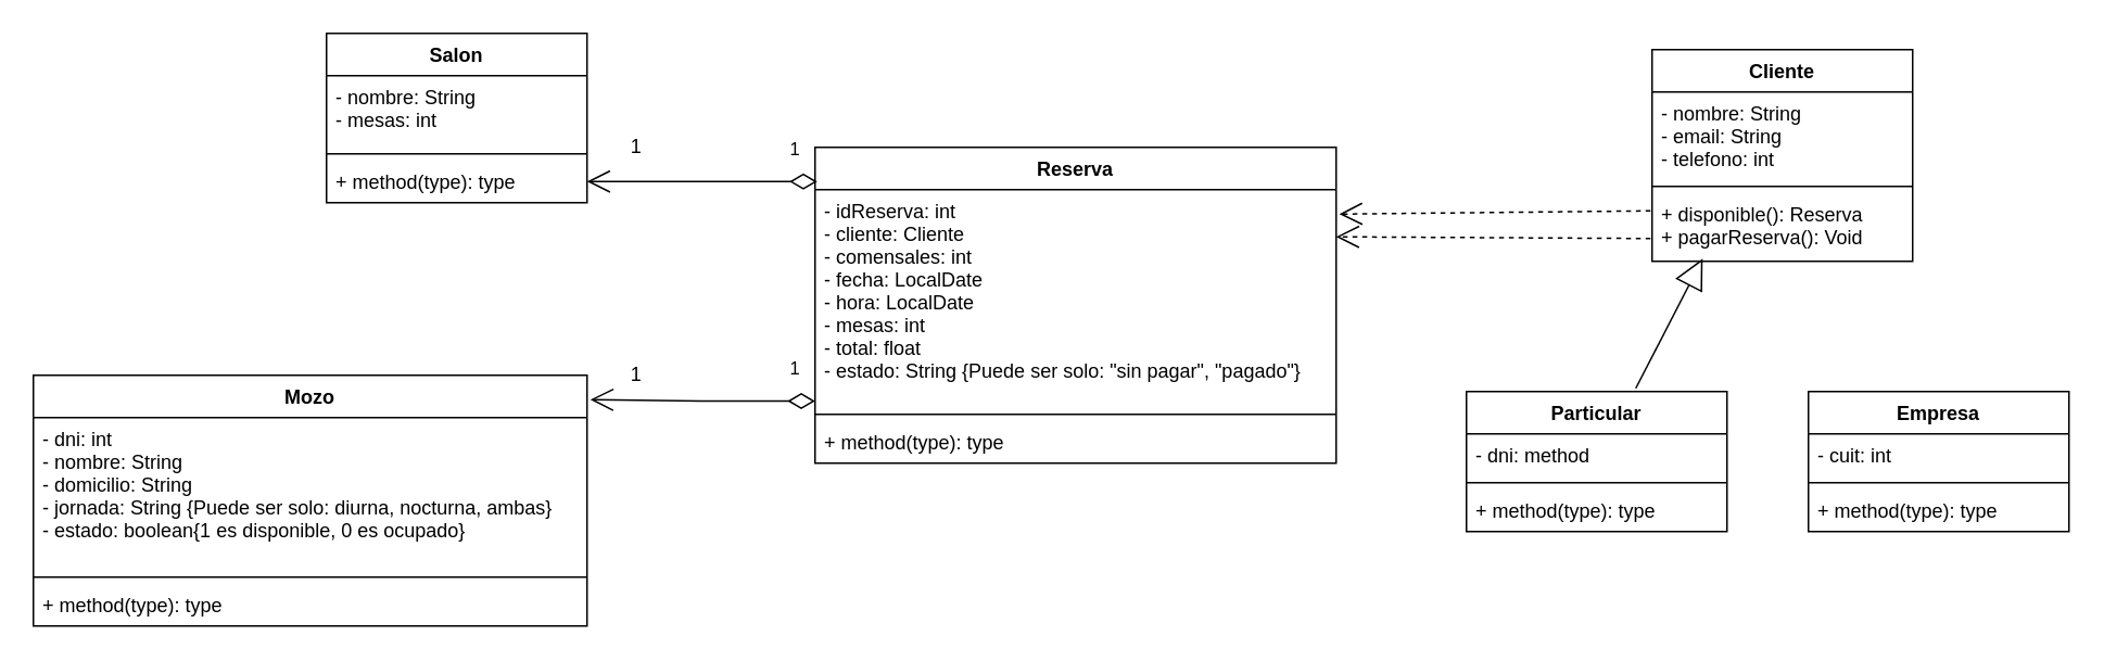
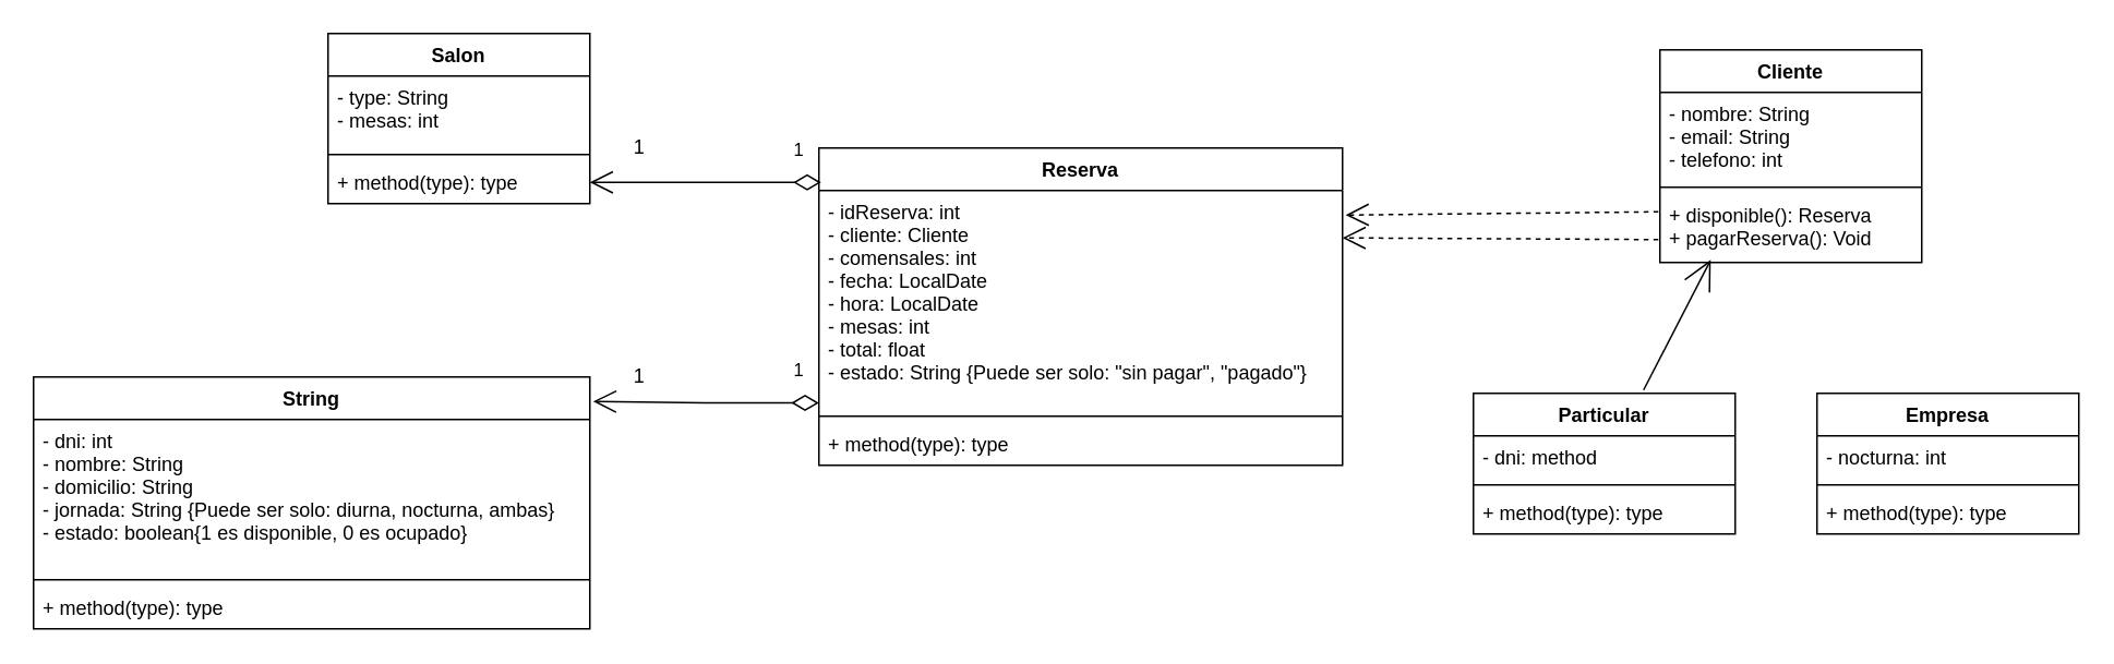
- <mxCell id="24" value="- nombre: String&#10;- mesas: int &#10;" style="text;strokeColor=none;fillColor=none;align=left;verticalAlign=top;spacingLeft=4;spacingRight=4;overflow=hidden;rotatable=0;points=[[0,0.5],[1,0.5]];portConstraint=eastwest;" vertex="1" parent="23"><mxGeometry y="26" width="160" height="44" as="geometry" /></mxCell>
+ <mxCell id="24" value="- type: String&#10;- mesas: int &#10;" style="text;strokeColor=none;fillColor=none;align=left;verticalAlign=top;spacingLeft=4;spacingRight=4;overflow=hidden;rotatable=0;points=[[0,0.5],[1,0.5]];portConstraint=eastwest;" vertex="1" parent="23"><mxGeometry y="26" width="160" height="44" as="geometry" /></mxCell>
- <mxCell id="14" value="" style="endArrow=block;endSize=16;endFill=0;html=1;rounded=0;exitX=0.65;exitY=-0.023;exitDx=0;exitDy=0;entryX=0.194;entryY=0.962;entryDx=0;entryDy=0;entryPerimeter=0;exitPerimeter=0;" edge="1" parent="1" source="6" target="5"><mxGeometry width="160" relative="1" as="geometry"><mxPoint x="1010" y="200" as="sourcePoint" /><mxPoint x="1170" y="200" as="targetPoint" /></mxGeometry></mxCell>
+ <mxCell id="14" value="" style="endArrow=open;endSize=16;endFill=0;html=1;rounded=0;exitX=0.65;exitY=-0.023;exitDx=0;exitDy=0;entryX=0.194;entryY=0.962;entryDx=0;entryDy=0;entryPerimeter=0;exitPerimeter=0;" edge="1" parent="1" source="6" target="5"><mxGeometry width="160" relative="1" as="geometry"><mxPoint x="1010" y="200" as="sourcePoint" /><mxPoint x="1170" y="200" as="targetPoint" /></mxGeometry></mxCell>
- <mxCell id="19" value="Mozo" style="swimlane;fontStyle=1;align=center;verticalAlign=top;childLayout=stackLayout;horizontal=1;startSize=26;horizontalStack=0;resizeParent=1;resizeParentMax=0;resizeLast=0;collapsible=1;marginBottom=0;" vertex="1" parent="1"><mxGeometry x="20" y="230" width="340" height="154" as="geometry" /></mxCell>
+ <mxCell id="19" value="String" style="swimlane;fontStyle=1;align=center;verticalAlign=top;childLayout=stackLayout;horizontal=1;startSize=26;horizontalStack=0;resizeParent=1;resizeParentMax=0;resizeLast=0;collapsible=1;marginBottom=0;" vertex="1" parent="1"><mxGeometry x="20" y="230" width="340" height="154" as="geometry" /></mxCell>
- <mxCell id="11" value="- cuit: int" style="text;strokeColor=none;fillColor=none;align=left;verticalAlign=top;spacingLeft=4;spacingRight=4;overflow=hidden;rotatable=0;points=[[0,0.5],[1,0.5]];portConstraint=eastwest;" vertex="1" parent="10"><mxGeometry y="26" width="160" height="26" as="geometry" /></mxCell>
+ <mxCell id="11" value="- nocturna: int" style="text;strokeColor=none;fillColor=none;align=left;verticalAlign=top;spacingLeft=4;spacingRight=4;overflow=hidden;rotatable=0;points=[[0,0.5],[1,0.5]];portConstraint=eastwest;" vertex="1" parent="10"><mxGeometry y="26" width="160" height="26" as="geometry" /></mxCell>
